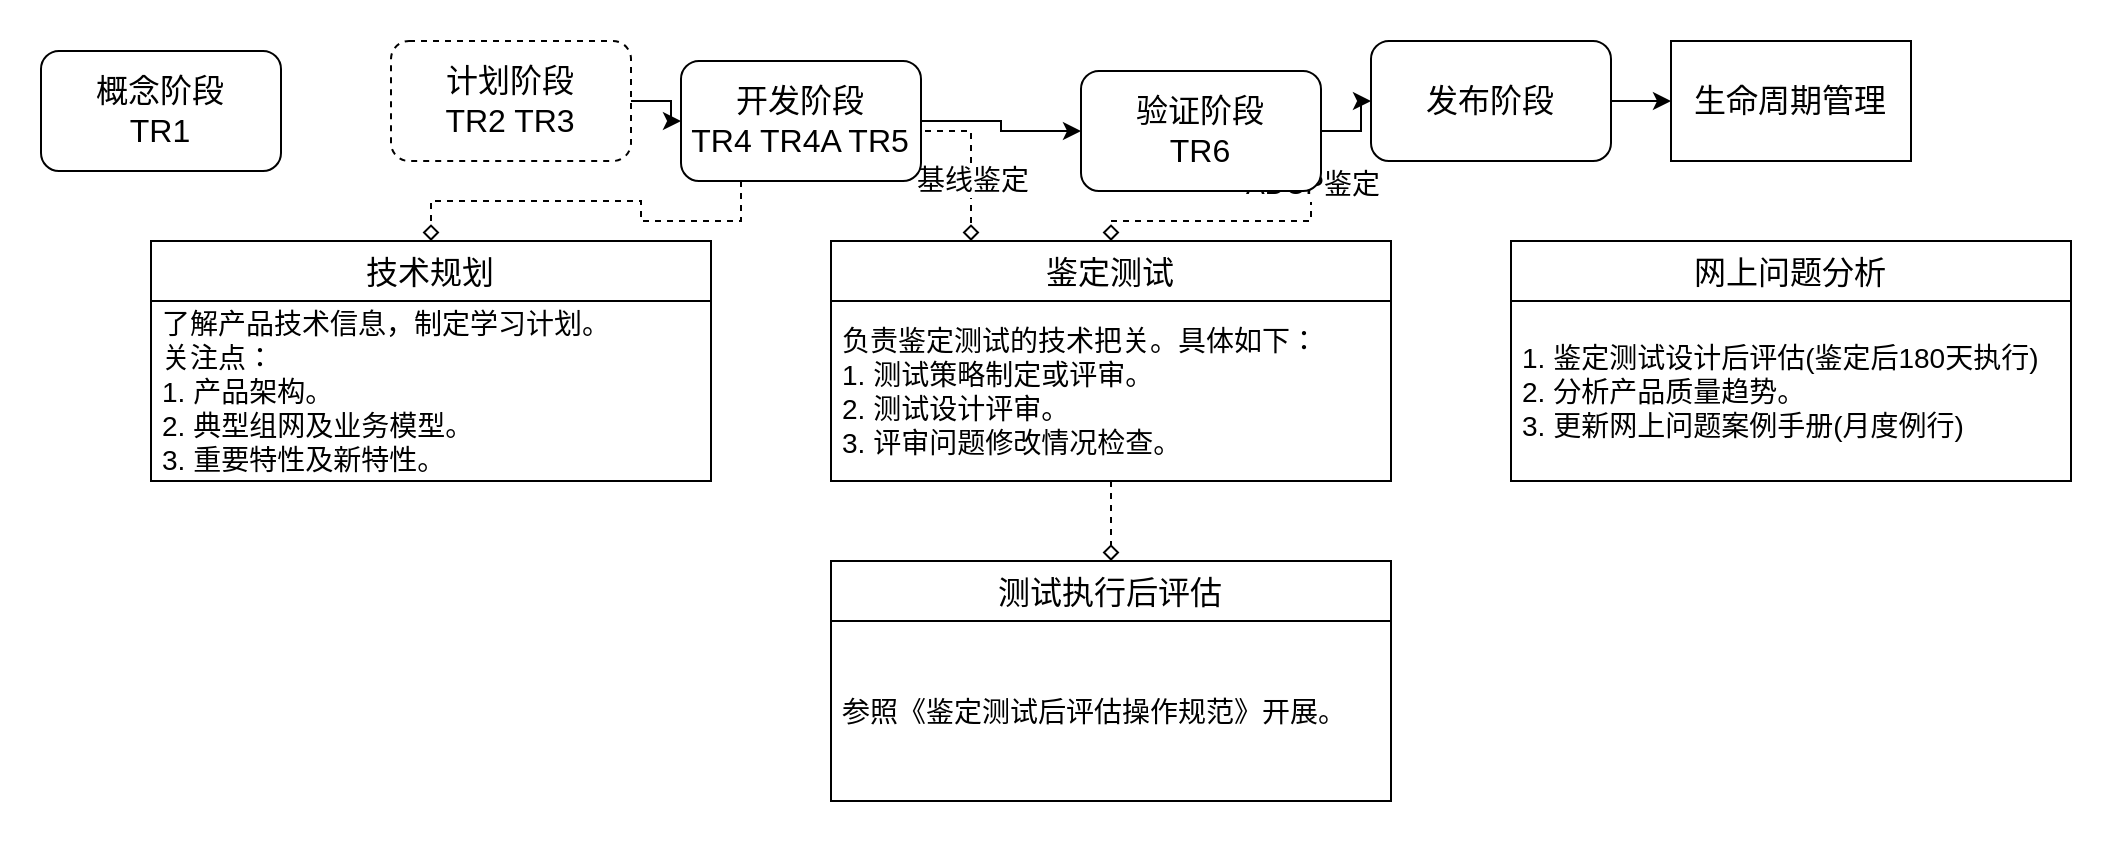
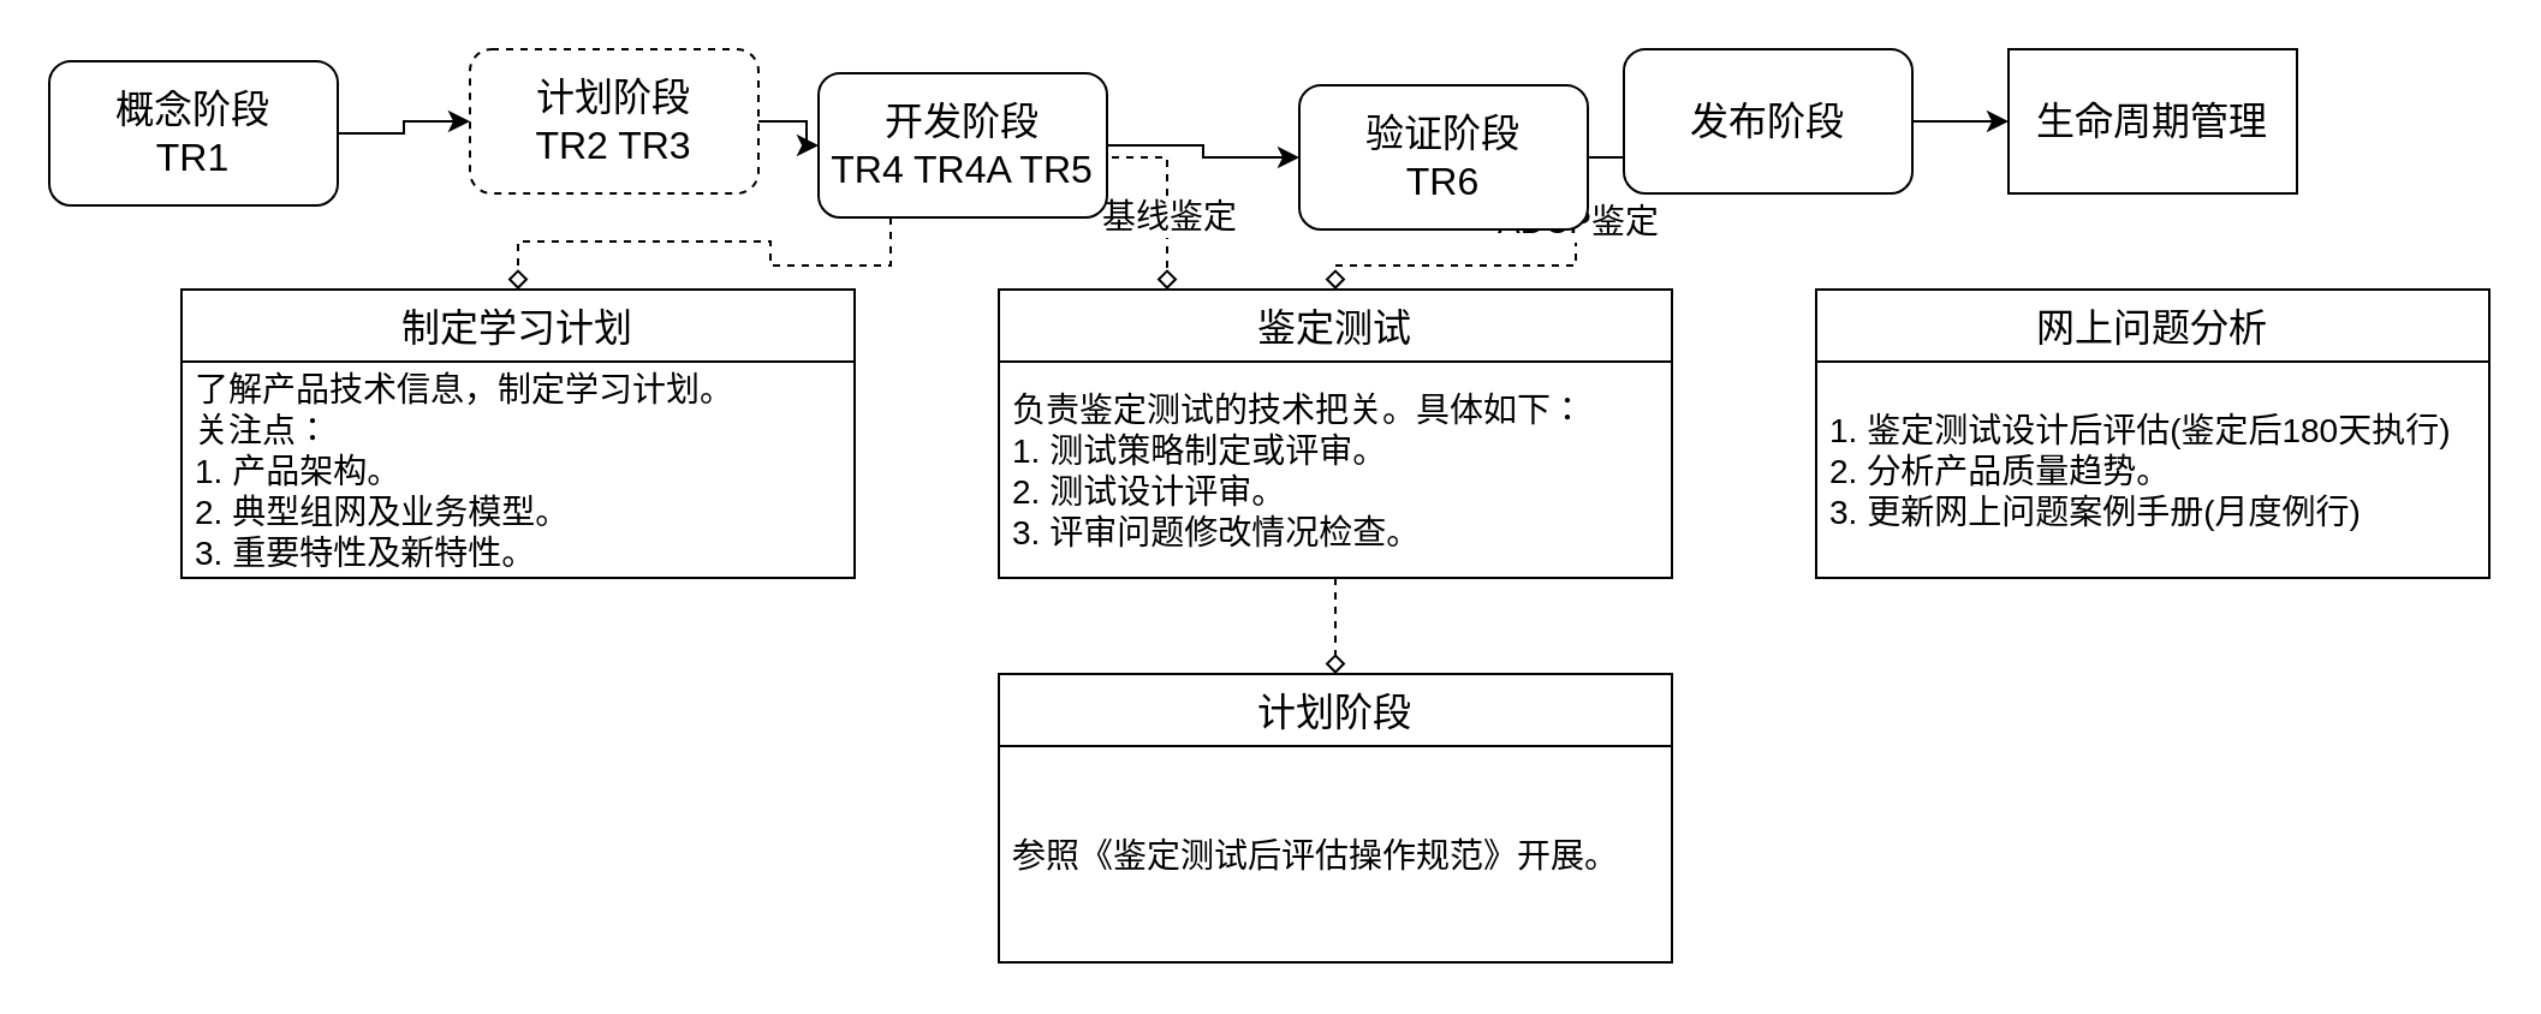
- <mxCell id="16" value="发布阶段" style="whiteSpace=wrap;html=1;rounded=1;fontSize=16;" vertex="1" parent="1"><mxGeometry x="685" y="20" width="120" height="60" as="geometry" /></mxCell>
+ <mxCell id="16" value="发布阶段" style="whiteSpace=wrap;html=1;rounded=1;fontSize=16;" vertex="1" parent="1"><mxGeometry x="675" y="20" width="120" height="60" as="geometry" /></mxCell>
+ <mxCell id="2" value="" style="edgeStyle=orthogonalEdgeStyle;rounded=0;orthogonalLoop=1;jettySize=auto;html=1;fontSize=16;" edge="1" parent="1" source="3" target="5"><mxGeometry relative="1" as="geometry" /></mxCell>
- <mxCell id="18" value="技术规划" style="swimlane;fontStyle=0;childLayout=stackLayout;horizontal=1;startSize=30;horizontalStack=0;resizeParent=1;resizeParentMax=0;resizeLast=0;collapsible=1;marginBottom=0;labelBorderColor=none;fontSize=16;strokeColor=default;" vertex="1" parent="1"><mxGeometry x="75" y="120" width="280" height="120" as="geometry" /></mxCell>
+ <mxCell id="18" value="制定学习计划" style="swimlane;fontStyle=0;childLayout=stackLayout;horizontal=1;startSize=30;horizontalStack=0;resizeParent=1;resizeParentMax=0;resizeLast=0;collapsible=1;marginBottom=0;labelBorderColor=none;fontSize=16;strokeColor=default;" vertex="1" parent="1"><mxGeometry x="75" y="120" width="280" height="120" as="geometry" /></mxCell>
- <mxCell id="25" value="测试执行后评估" style="swimlane;fontStyle=0;childLayout=stackLayout;horizontal=1;startSize=30;horizontalStack=0;resizeParent=1;resizeParentMax=0;resizeLast=0;collapsible=1;marginBottom=0;labelBorderColor=none;fontSize=16;strokeColor=default;" vertex="1" parent="1"><mxGeometry x="415" y="280" width="280" height="120" as="geometry" /></mxCell>
+ <mxCell id="25" value="计划阶段" style="swimlane;fontStyle=0;childLayout=stackLayout;horizontal=1;startSize=30;horizontalStack=0;resizeParent=1;resizeParentMax=0;resizeLast=0;collapsible=1;marginBottom=0;labelBorderColor=none;fontSize=16;strokeColor=default;" vertex="1" parent="1"><mxGeometry x="415" y="280" width="280" height="120" as="geometry" /></mxCell>
